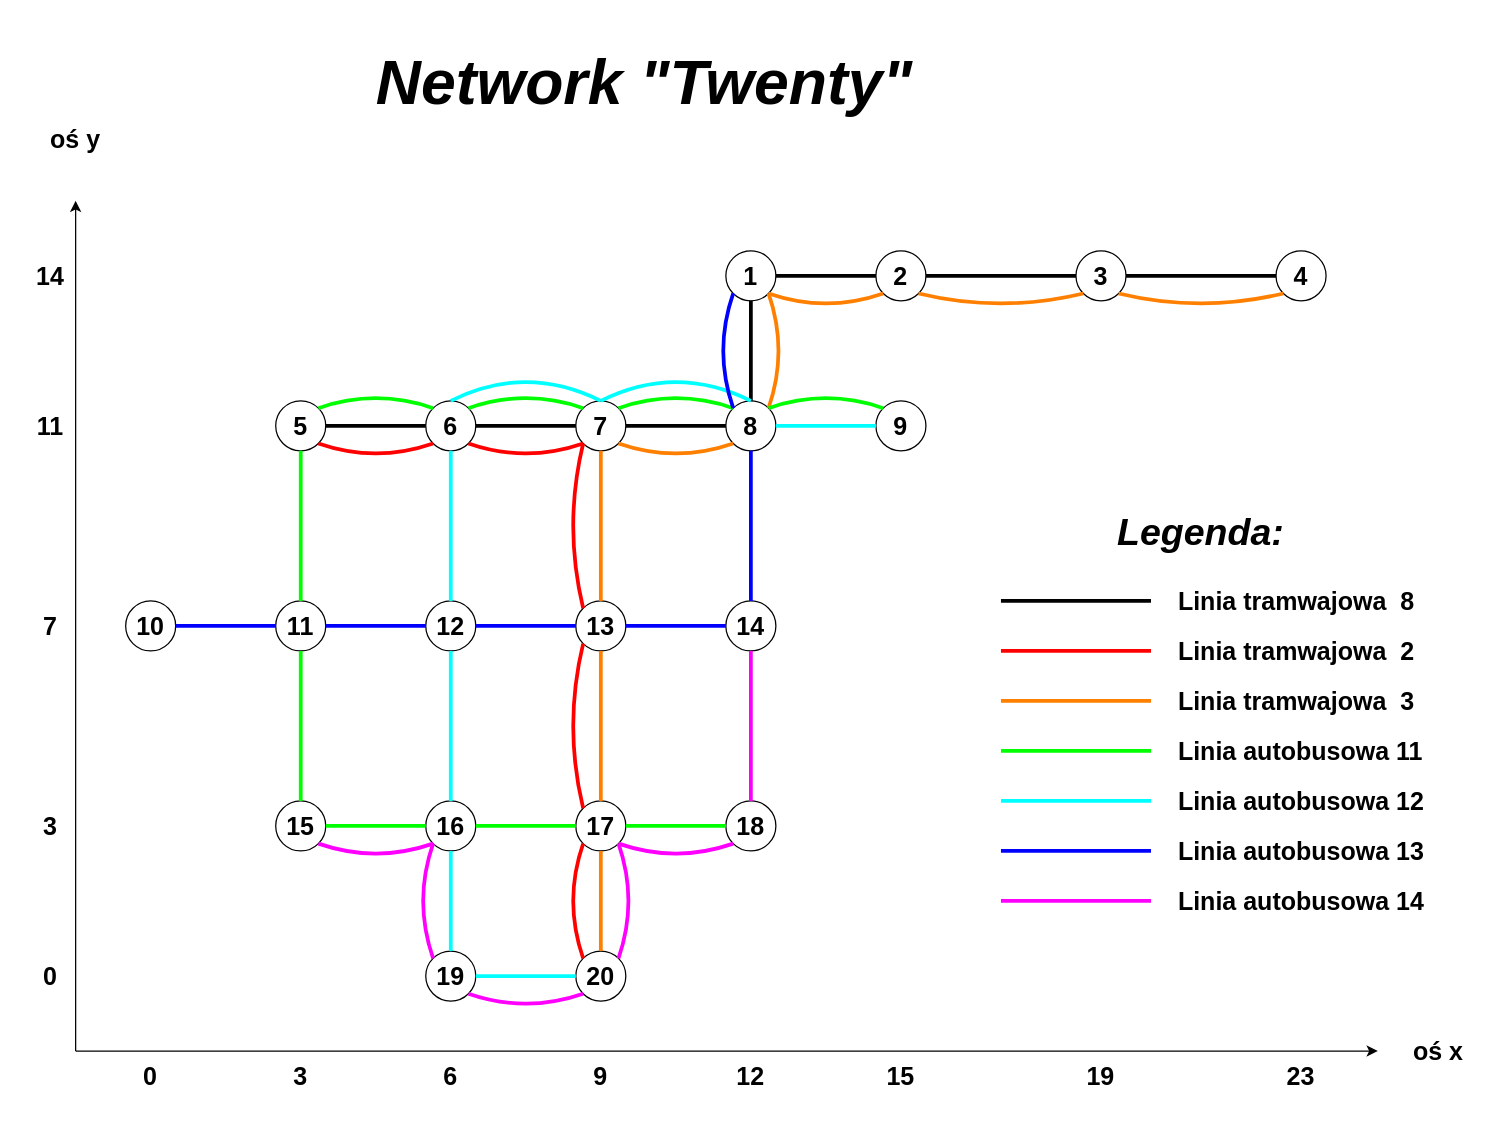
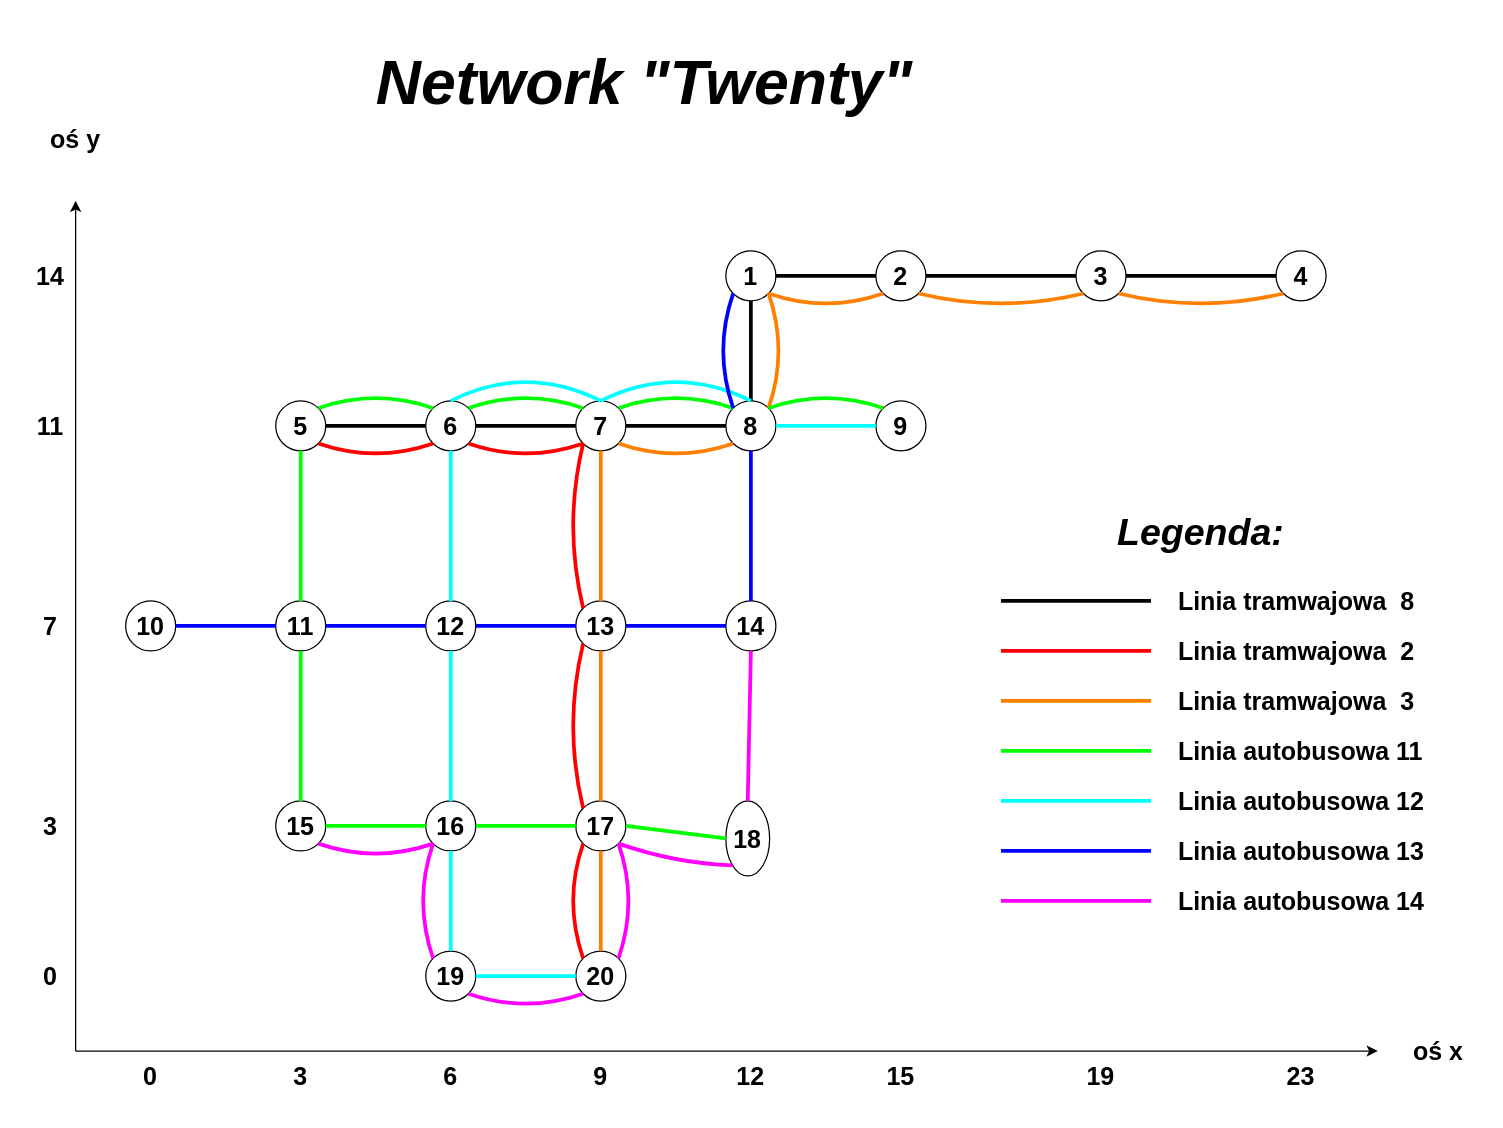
- <mxCell id="10" value="18" style="ellipse;whiteSpace=wrap;html=1;aspect=fixed;fontSize=20;fontStyle=1" vertex="1" parent="1"><mxGeometry x="580" y="640" width="40" height="40" as="geometry" /></mxCell>
+ <mxCell id="10" value="18" style="ellipse;whiteSpace=wrap;html=1;aspect=fixed;fontSize=20;fontStyle=1" vertex="1" parent="1"><mxGeometry x="580" y="640" width="35" height="60" as="geometry" /></mxCell>
